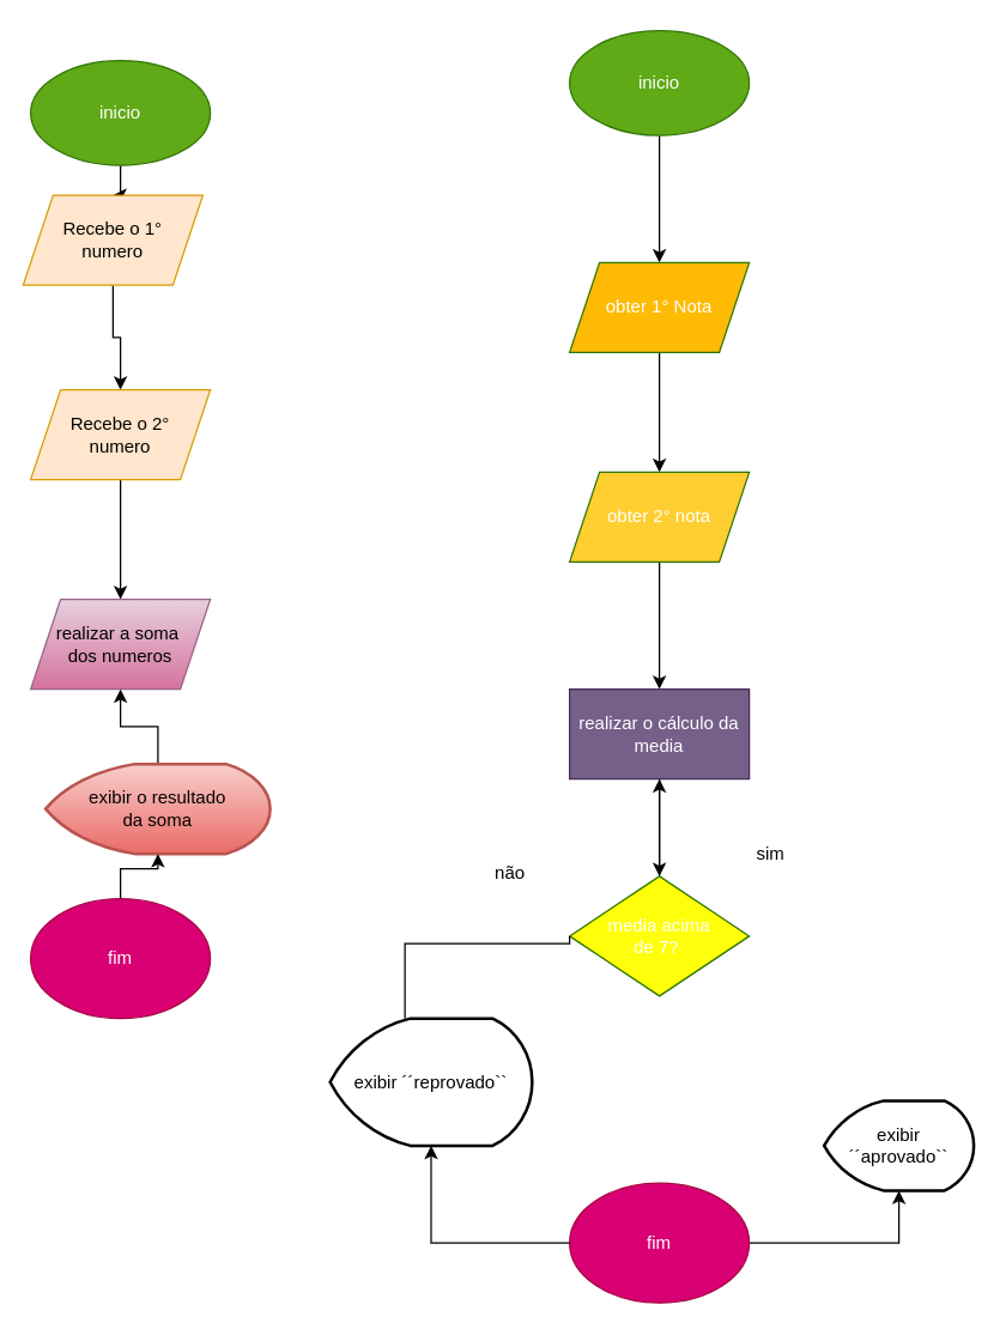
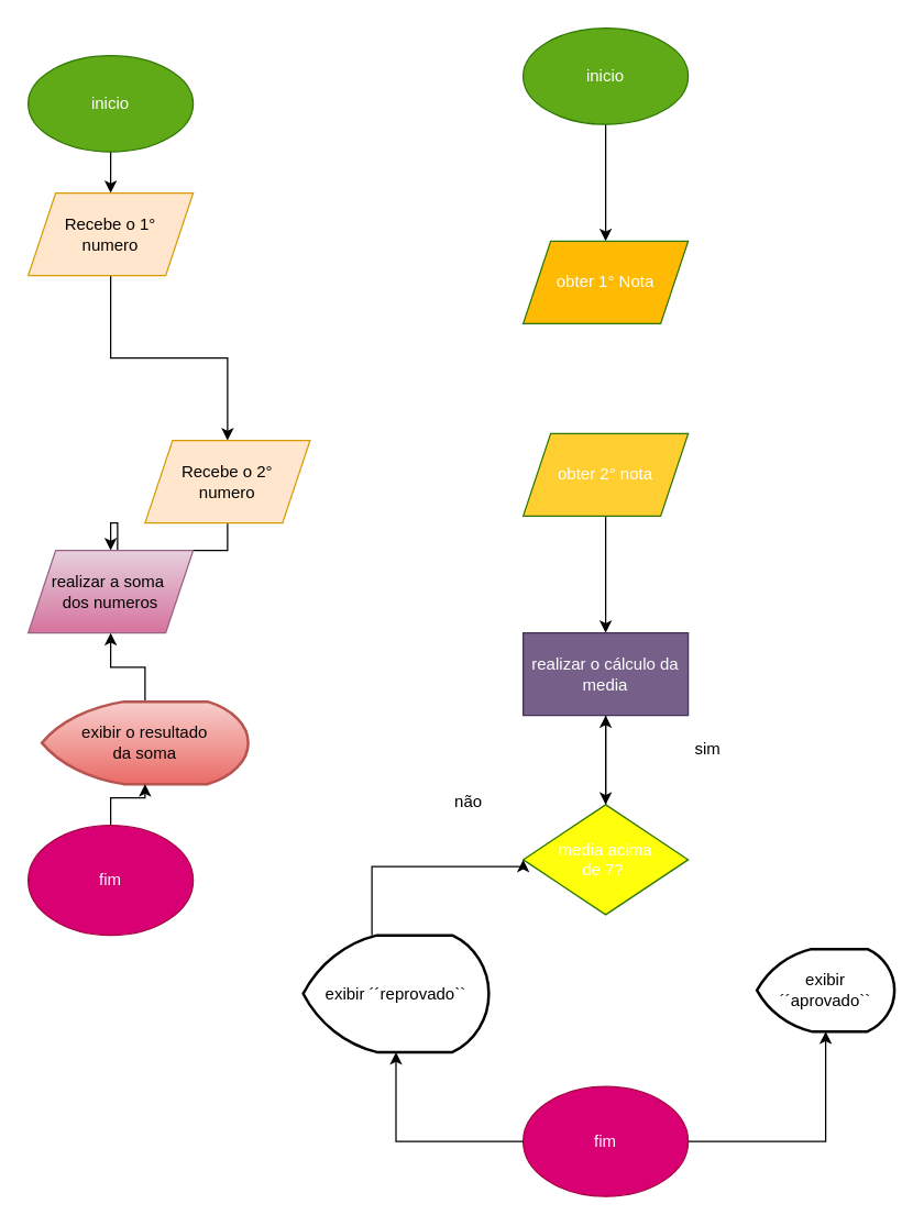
- <mxCell id="5" value="Recebe o 1°&lt;br&gt;numero" style="shape=parallelogram;perimeter=parallelogramPerimeter;whiteSpace=wrap;html=1;fixedSize=1;fillColor=#ffe6cc;strokeColor=#d79b00;" parent="1" vertex="1"><mxGeometry x="15" y="130" width="120" height="60" as="geometry" /></mxCell>
+ <mxCell id="5" value="Recebe o 1°&lt;br&gt;numero" style="shape=parallelogram;perimeter=parallelogramPerimeter;whiteSpace=wrap;html=1;fixedSize=1;fillColor=#ffe6cc;strokeColor=#d79b00;" parent="1" vertex="1"><mxGeometry x="20" y="140" width="120" height="60" as="geometry" /></mxCell>
- <mxCell id="15" value="" style="edgeStyle=orthogonalEdgeStyle;rounded=0;orthogonalLoop=1;jettySize=auto;html=1;" parent="1" source="16" target="18" edge="1"><mxGeometry relative="1" as="geometry" /></mxCell>
- <mxCell id="7" value="Recebe o 2°&lt;br&gt;numero" style="shape=parallelogram;perimeter=parallelogramPerimeter;whiteSpace=wrap;html=1;fixedSize=1;fillColor=#ffe6cc;strokeColor=#d79b00;" parent="1" vertex="1"><mxGeometry x="20" y="260" width="120" height="60" as="geometry" /></mxCell>
+ <mxCell id="7" value="Recebe o 2°&lt;br&gt;numero" style="shape=parallelogram;perimeter=parallelogramPerimeter;whiteSpace=wrap;html=1;fixedSize=1;fillColor=#ffe6cc;strokeColor=#d79b00;" parent="1" vertex="1"><mxGeometry x="105" y="320" width="120" height="60" as="geometry" /></mxCell>
- <mxCell id="27" value="sim" style="text;html=1;align=center;verticalAlign=middle;resizable=0;points=[];autosize=1;strokeColor=none;fillColor=none;" parent="1" vertex="1"><mxGeometry x="494" y="555" width="40" height="30" as="geometry" /></mxCell>
+ <mxCell id="27" value="sim" style="text;html=1;align=center;verticalAlign=middle;resizable=0;points=[];autosize=1;strokeColor=none;fillColor=none;" parent="1" vertex="1"><mxGeometry x="494" y="530" width="40" height="30" as="geometry" /></mxCell>
- <mxCell id="24" style="edgeStyle=orthogonalEdgeStyle;rounded=0;orthogonalLoop=1;jettySize=auto;html=1;entryX=0;entryY=0.5;entryDx=0;entryDy=0;endArrow=none;" parent="1" source="25" target="22" edge="1"><mxGeometry relative="1" as="geometry"><Array as="points"><mxPoint x="270" y="630" /><mxPoint x="380" y="630" /></Array></mxGeometry></mxCell>
+ <mxCell id="24" style="edgeStyle=orthogonalEdgeStyle;rounded=0;orthogonalLoop=1;jettySize=auto;html=1;entryX=0;entryY=0.5;entryDx=0;entryDy=0;" parent="1" source="25" target="22" edge="1"><mxGeometry relative="1" as="geometry"><Array as="points"><mxPoint x="270" y="630" /><mxPoint x="380" y="630" /></Array></mxGeometry></mxCell>
- <mxCell id="23" value="exibir ´´aprovado``" style="strokeWidth=2;html=1;shape=mxgraph.flowchart.display;whiteSpace=wrap;" parent="1" vertex="1"><mxGeometry x="550" y="735" width="100" height="60" as="geometry" /></mxCell>
+ <mxCell id="23" value="exibir ´´aprovado``" style="strokeWidth=2;html=1;shape=mxgraph.flowchart.display;whiteSpace=wrap;" parent="1" vertex="1"><mxGeometry x="550" y="690" width="100" height="60" as="geometry" /></mxCell>
